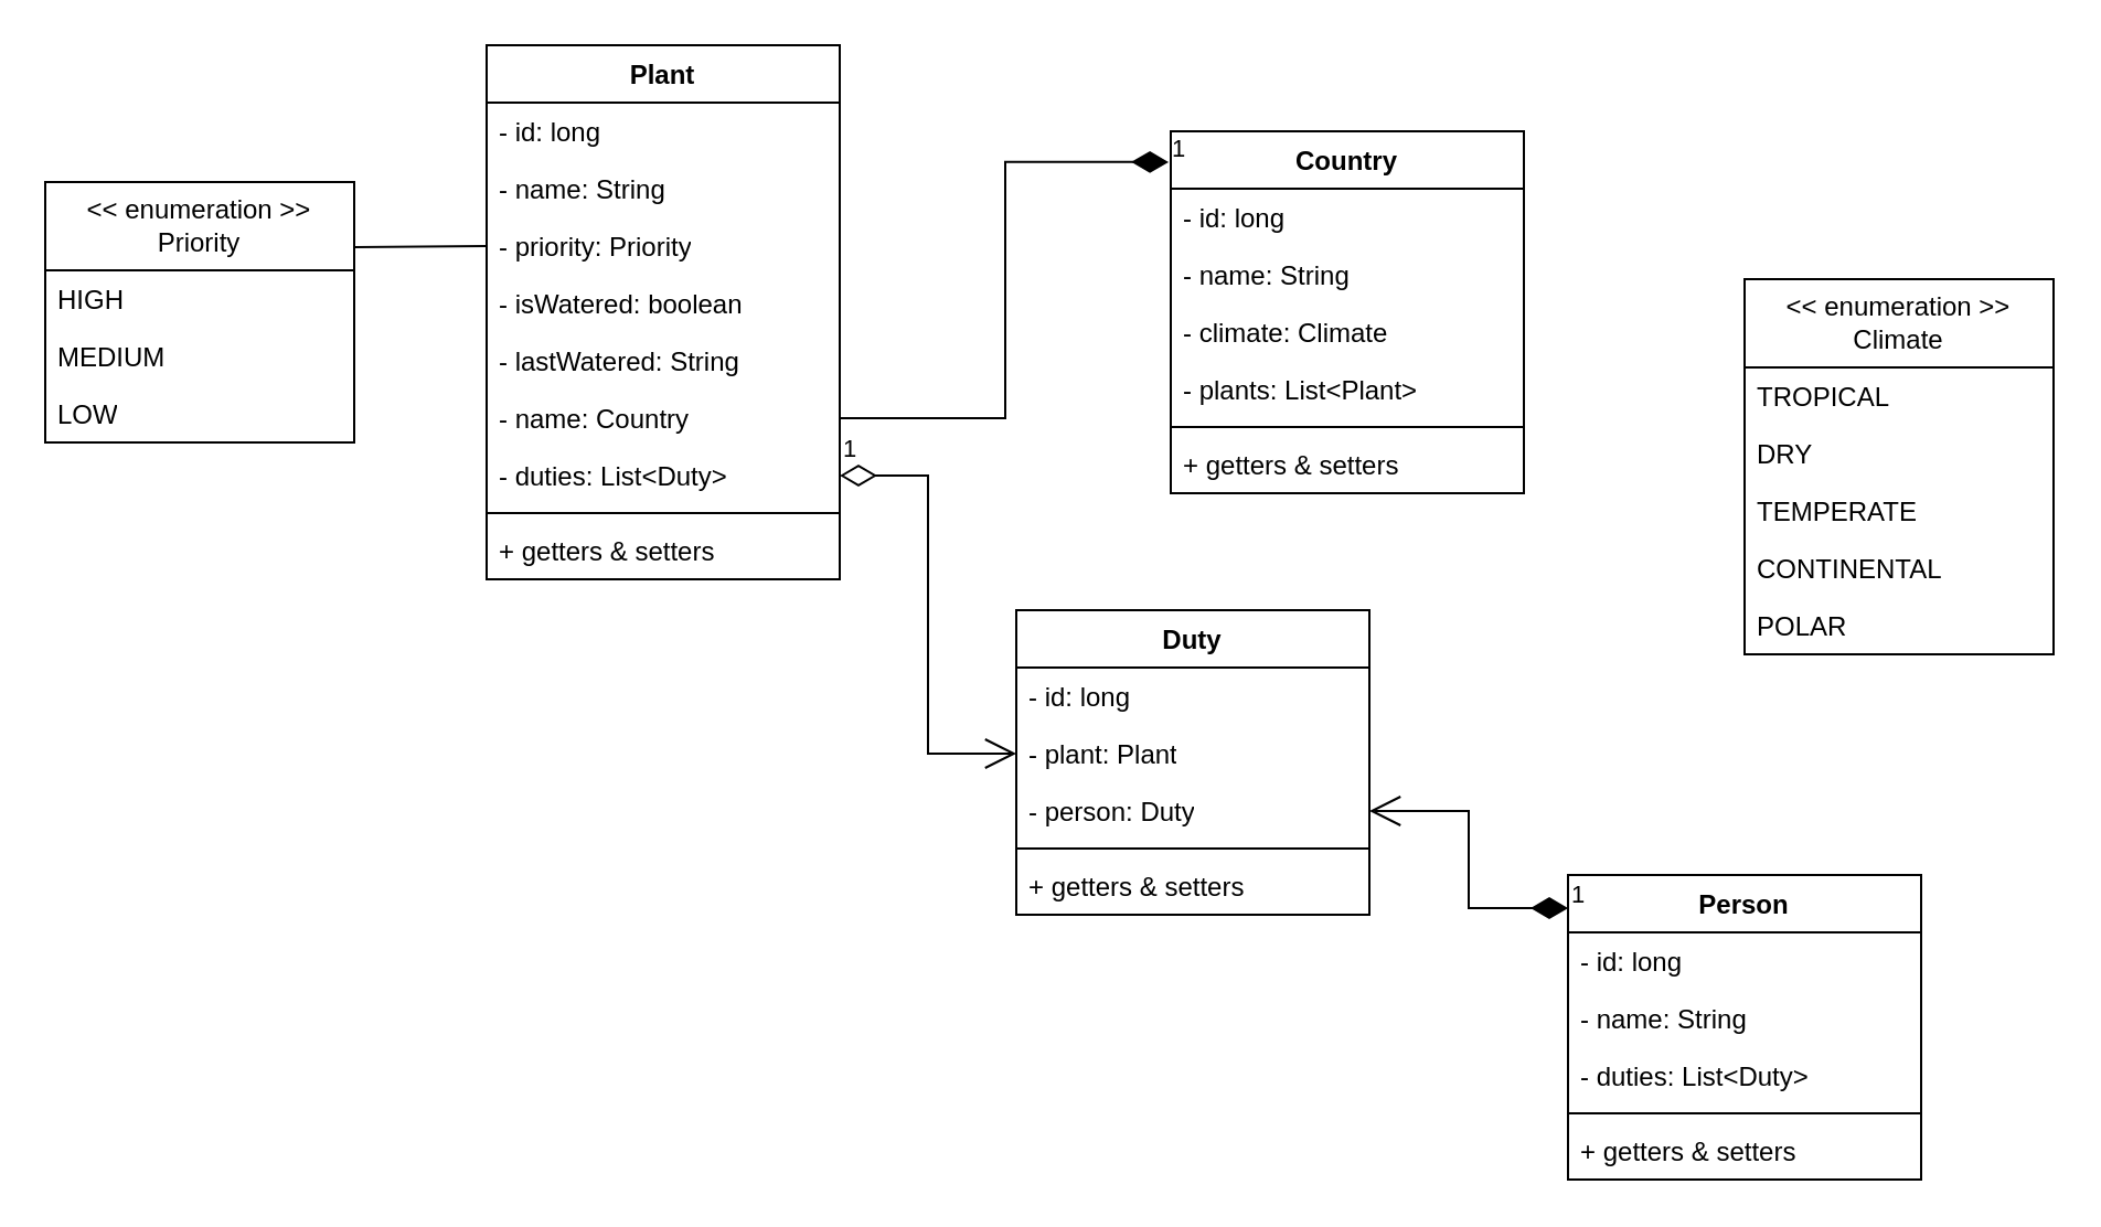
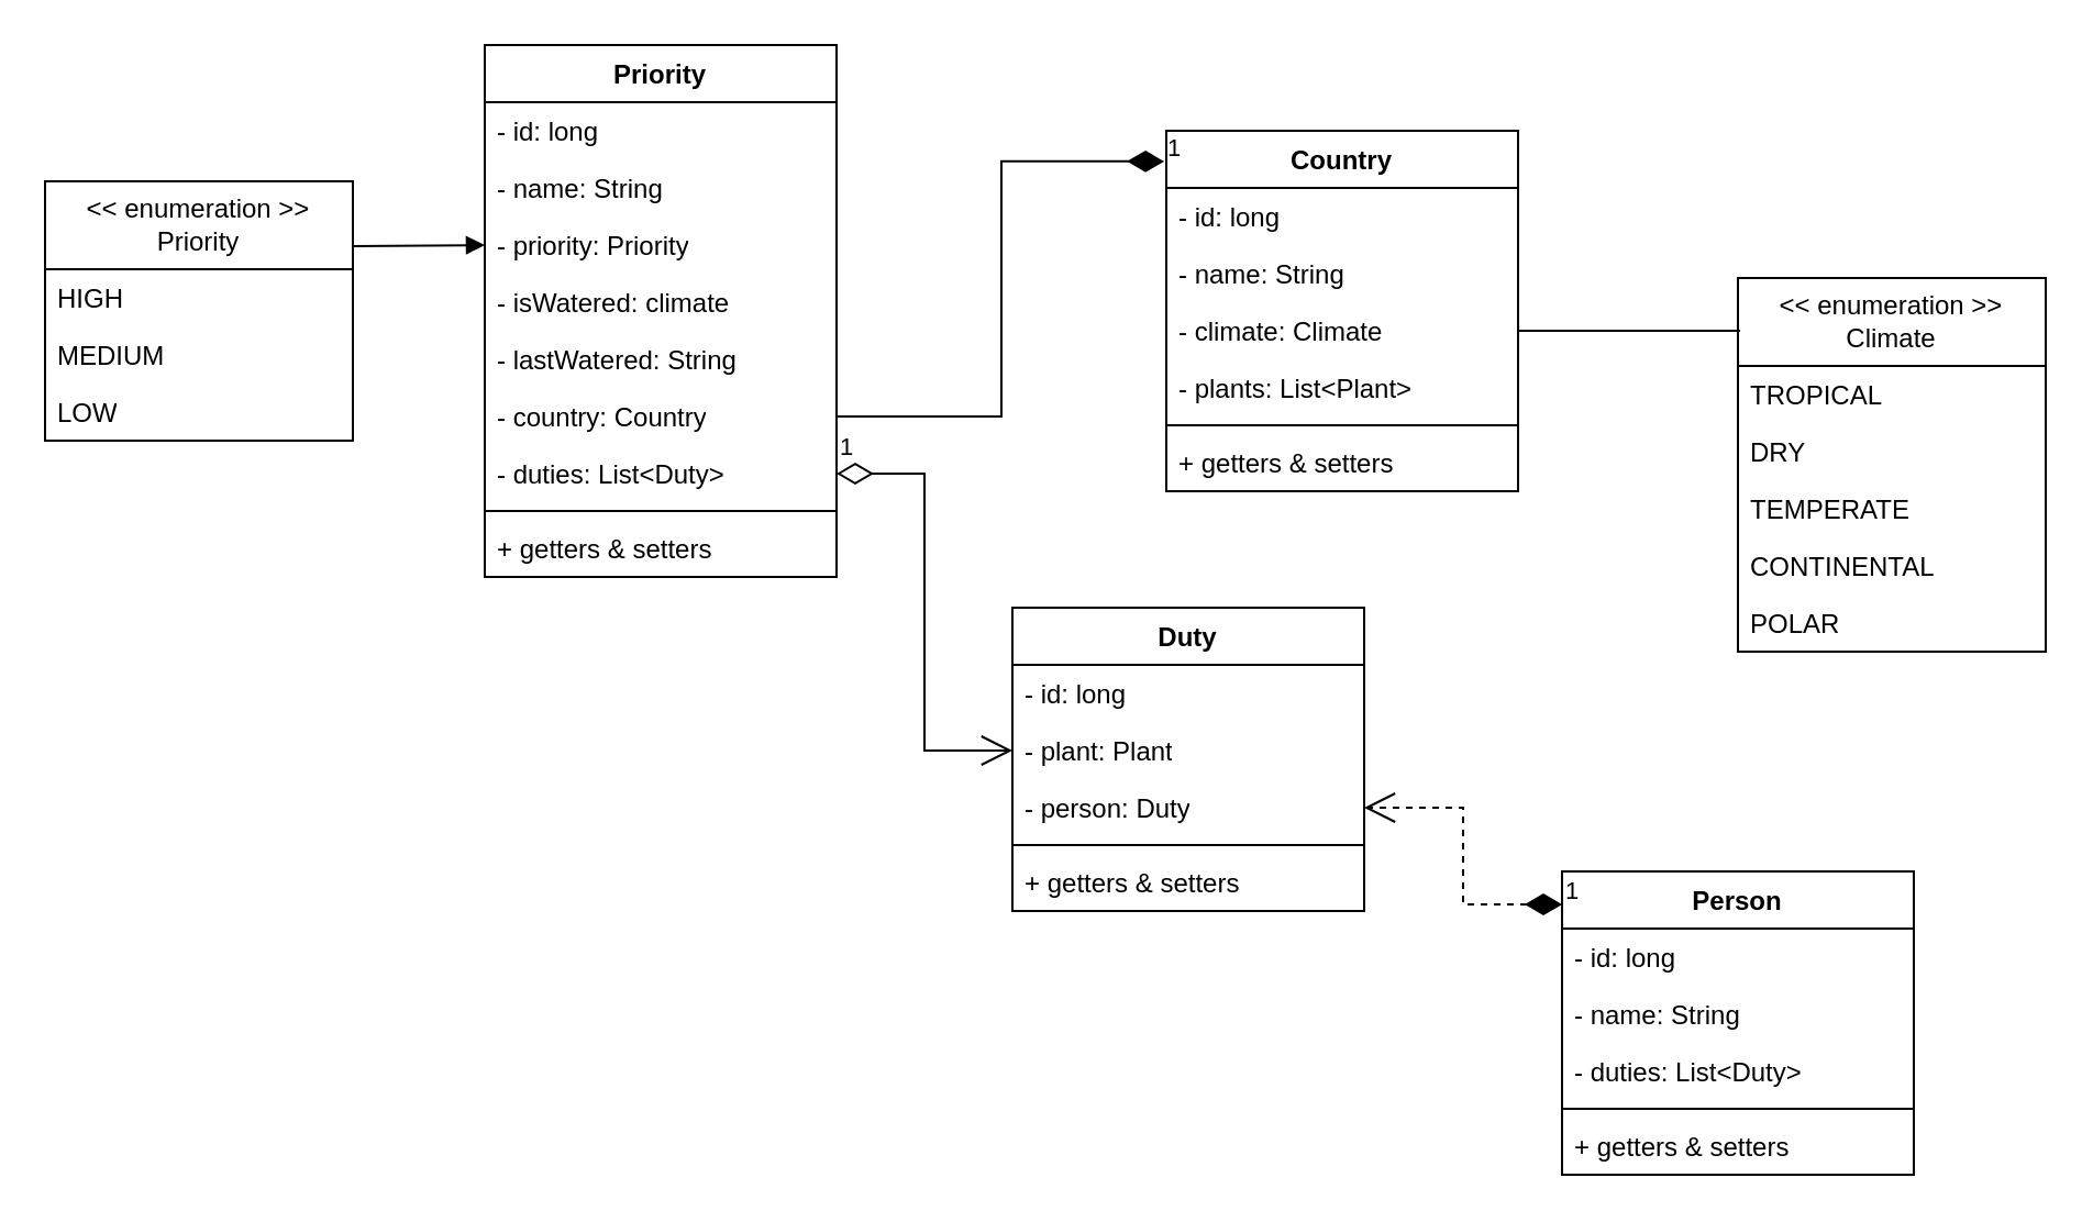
- <mxCell id="2" value="Plant" style="swimlane;fontStyle=1;align=center;verticalAlign=top;childLayout=stackLayout;horizontal=1;startSize=26;horizontalStack=0;resizeParent=1;resizeParentMax=0;resizeLast=0;collapsible=1;marginBottom=0;whiteSpace=wrap;html=1;" parent="1" vertex="1"><mxGeometry x="220" y="20" width="160" height="242" as="geometry" /></mxCell>
+ <mxCell id="2" value="Priority" style="swimlane;fontStyle=1;align=center;verticalAlign=top;childLayout=stackLayout;horizontal=1;startSize=26;horizontalStack=0;resizeParent=1;resizeParentMax=0;resizeLast=0;collapsible=1;marginBottom=0;whiteSpace=wrap;html=1;" parent="1" vertex="1"><mxGeometry x="220" y="20" width="160" height="242" as="geometry" /></mxCell>
- <mxCell id="16" value="" style="endArrow=none;html=1;rounded=0;entryX=0;entryY=0.5;entryDx=0;entryDy=0;exitX=1;exitY=0.25;exitDx=0;exitDy=0;" parent="1" source="12" target="5" edge="1"><mxGeometry width="50" height="50" relative="1" as="geometry"><mxPoint x="330" y="306" as="sourcePoint" /><mxPoint x="380" y="256" as="targetPoint" /></mxGeometry></mxCell>
+ <mxCell id="16" value="" style="endArrow=block;html=1;rounded=0;entryX=0;entryY=0.5;entryDx=0;entryDy=0;exitX=1;exitY=0.25;exitDx=0;exitDy=0;" parent="1" source="12" target="5" edge="1"><mxGeometry width="50" height="50" relative="1" as="geometry"><mxPoint x="330" y="306" as="sourcePoint" /><mxPoint x="380" y="256" as="targetPoint" /></mxGeometry></mxCell>
- <mxCell id="6" value="- isWatered: boolean" style="text;strokeColor=none;fillColor=none;align=left;verticalAlign=top;spacingLeft=4;spacingRight=4;overflow=hidden;rotatable=0;points=[[0,0.5],[1,0.5]];portConstraint=eastwest;whiteSpace=wrap;html=1;" parent="2" vertex="1"><mxGeometry y="104" width="160" height="26" as="geometry" /></mxCell>
+ <mxCell id="6" value="- isWatered: climate" style="text;strokeColor=none;fillColor=none;align=left;verticalAlign=top;spacingLeft=4;spacingRight=4;overflow=hidden;rotatable=0;points=[[0,0.5],[1,0.5]];portConstraint=eastwest;whiteSpace=wrap;html=1;" parent="2" vertex="1"><mxGeometry y="104" width="160" height="26" as="geometry" /></mxCell>
+ <mxCell id="30" value="" style="endArrow=none;html=1;rounded=0;entryX=0.007;entryY=0.141;entryDx=0;entryDy=0;entryPerimeter=0;exitX=1;exitY=0.5;exitDx=0;exitDy=0;" parent="1" source="20" target="24" edge="1"><mxGeometry width="50" height="50" relative="1" as="geometry"><mxPoint x="470" y="306" as="sourcePoint" /><mxPoint x="520" y="256" as="targetPoint" /></mxGeometry></mxCell>
- <mxCell id="8" value="- name: Country" style="text;strokeColor=none;fillColor=none;align=left;verticalAlign=top;spacingLeft=4;spacingRight=4;overflow=hidden;rotatable=0;points=[[0,0.5],[1,0.5]];portConstraint=eastwest;whiteSpace=wrap;html=1;" parent="2" vertex="1"><mxGeometry y="156" width="160" height="26" as="geometry" /></mxCell>
+ <mxCell id="8" value="- country: Country" style="text;strokeColor=none;fillColor=none;align=left;verticalAlign=top;spacingLeft=4;spacingRight=4;overflow=hidden;rotatable=0;points=[[0,0.5],[1,0.5]];portConstraint=eastwest;whiteSpace=wrap;html=1;" parent="2" vertex="1"><mxGeometry y="156" width="160" height="26" as="geometry" /></mxCell>
- <mxCell id="44" value="1" style="endArrow=open;html=1;endSize=12;startArrow=diamondThin;startSize=14;startFill=1;edgeStyle=orthogonalEdgeStyle;align=left;verticalAlign=bottom;rounded=0;exitX=0;exitY=0.109;exitDx=0;exitDy=0;exitPerimeter=0;entryX=1;entryY=0.5;entryDx=0;entryDy=0;" edge="1" parent="1" source="31" target="40"><mxGeometry x="-1" y="3" relative="1" as="geometry"><mxPoint x="390" y="336" as="sourcePoint" /><mxPoint x="520" y="406" as="targetPoint" /></mxGeometry></mxCell>
+ <mxCell id="44" value="1" style="endArrow=open;html=1;endSize=12;startArrow=diamondThin;startSize=14;startFill=1;edgeStyle=orthogonalEdgeStyle;align=left;verticalAlign=bottom;rounded=0;exitX=0;exitY=0.109;exitDx=0;exitDy=0;exitPerimeter=0;entryX=1;entryY=0.5;entryDx=0;entryDy=0;dashed=1;" edge="1" parent="1" source="31" target="40"><mxGeometry x="-1" y="3" relative="1" as="geometry"><mxPoint x="390" y="336" as="sourcePoint" /><mxPoint x="520" y="406" as="targetPoint" /></mxGeometry></mxCell>
